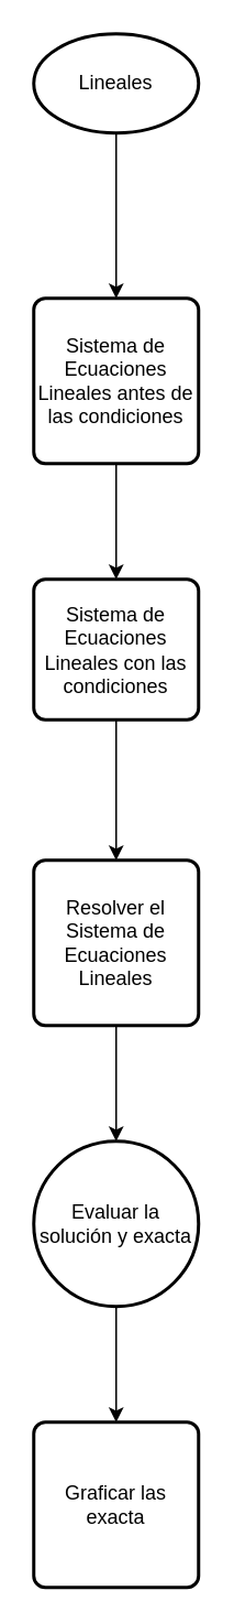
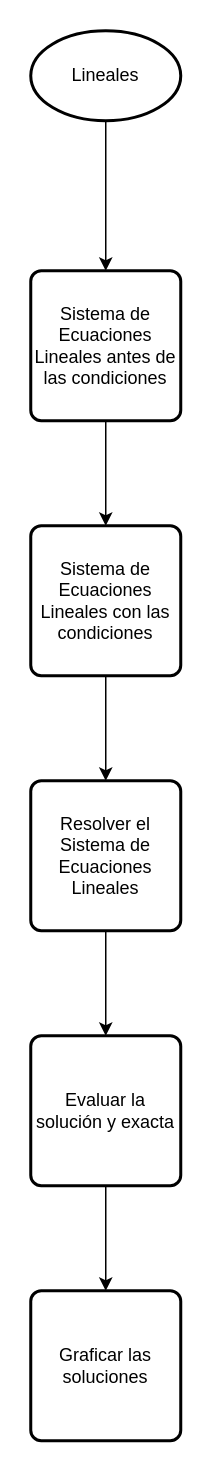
- <mxCell id="7" value="Sistema de Ecuaciones Lineales con las condiciones" style="rounded=1;whiteSpace=wrap;html=1;absoluteArcSize=1;arcSize=14;strokeWidth=2;" vertex="1" parent="1"><mxGeometry x="20" y="350" width="100" height="85" as="geometry" /></mxCell>
+ <mxCell id="7" value="Sistema de Ecuaciones Lineales con las condiciones" style="rounded=1;whiteSpace=wrap;html=1;absoluteArcSize=1;arcSize=14;strokeWidth=2;" vertex="1" parent="1"><mxGeometry x="20" y="350" width="100" height="100" as="geometry" /></mxCell>
- <mxCell id="11" value="Evaluar la solución y exacta" style="ellipse;whiteSpace=wrap;html=1;absoluteArcSize=1;arcSize=14;strokeWidth=2;" vertex="1" parent="1"><mxGeometry x="20" y="690" width="100" height="100" as="geometry" /></mxCell>
+ <mxCell id="11" value="Evaluar la solución y exacta" style="rounded=1;whiteSpace=wrap;html=1;absoluteArcSize=1;arcSize=14;strokeWidth=2;" vertex="1" parent="1"><mxGeometry x="20" y="690" width="100" height="100" as="geometry" /></mxCell>
- <mxCell id="12" value="Graficar las exacta" style="rounded=1;whiteSpace=wrap;html=1;absoluteArcSize=1;arcSize=14;strokeWidth=2;" vertex="1" parent="1"><mxGeometry x="20" y="860" width="100" height="100" as="geometry" /></mxCell>
+ <mxCell id="12" value="Graficar las soluciones" style="rounded=1;whiteSpace=wrap;html=1;absoluteArcSize=1;arcSize=14;strokeWidth=2;" vertex="1" parent="1"><mxGeometry x="20" y="860" width="100" height="100" as="geometry" /></mxCell>
